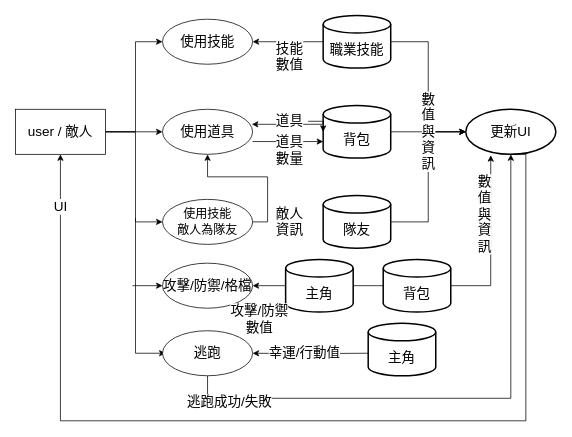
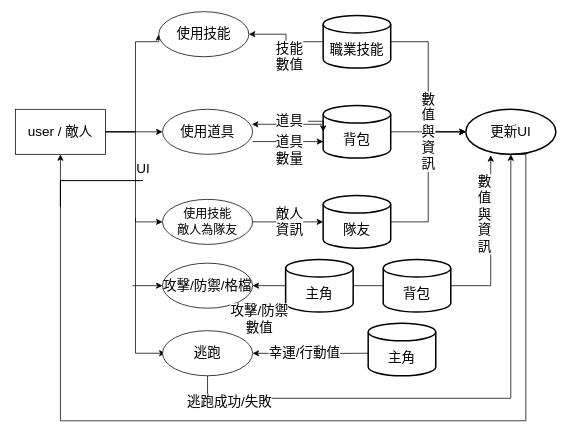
- <mxCell id="17" value="&lt;span style=&quot;&quot;&gt;使用技能&lt;/span&gt;" style="ellipse;whiteSpace=wrap;html=1;fontSize=18;rounded=0;labelBorderColor=none;" parent="1" vertex="1"><mxGeometry x="216" y="25" width="120" height="60" as="geometry" /></mxCell>
+ <mxCell id="17" value="&lt;span style=&quot;&quot;&gt;使用技能&lt;/span&gt;" style="ellipse;whiteSpace=wrap;html=1;fontSize=18;rounded=0;labelBorderColor=none;" parent="1" vertex="1"><mxGeometry x="211" y="15" width="120" height="60" as="geometry" /></mxCell>
- <mxCell id="15" style="edgeStyle=orthogonalEdgeStyle;rounded=0;orthogonalLoop=1;jettySize=auto;html=1;exitX=1;exitY=0.5;exitDx=0;exitDy=0;fontSize=16;" parent="1" source="16" target="19" edge="1"><mxGeometry relative="1" as="geometry" /></mxCell>
+ <mxCell id="15" style="edgeStyle=orthogonalEdgeStyle;rounded=0;orthogonalLoop=1;jettySize=auto;html=1;exitX=1;exitY=0.5;exitDx=0;exitDy=0;entryX=0;entryY=0.5;entryDx=0;entryDy=0;entryPerimeter=0;fontSize=16;" parent="1" source="16" target="22" edge="1"><mxGeometry relative="1" as="geometry" /></mxCell>
- <mxCell id="27" value="UI" style="text;html=1;align=center;verticalAlign=middle;resizable=0;points=[];autosize=1;strokeColor=none;fillColor=none;fontSize=18;labelBackgroundColor=default;" parent="1" vertex="1"><mxGeometry x="65" y="260" width="30" height="30" as="geometry" /></mxCell>
+ <mxCell id="27" value="UI" style="text;html=1;align=center;verticalAlign=middle;resizable=0;points=[];autosize=1;strokeColor=none;fillColor=none;fontSize=18;labelBackgroundColor=default;" parent="1" vertex="1"><mxGeometry x="175" y="210" width="30" height="30" as="geometry" /></mxCell>
